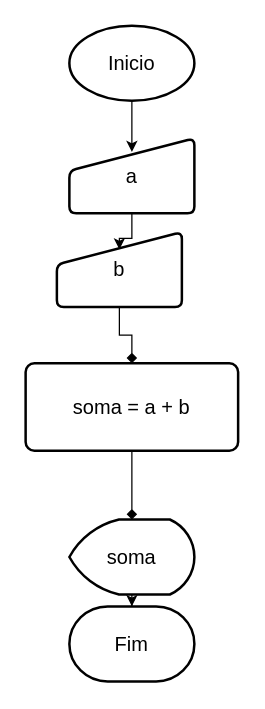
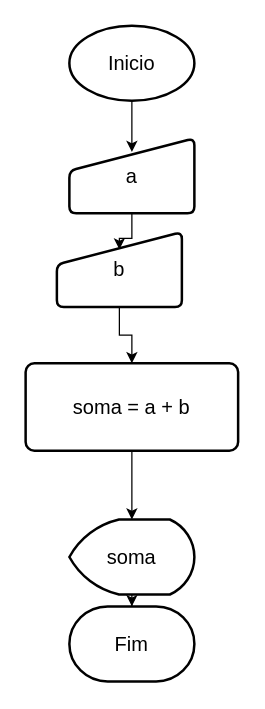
- <mxCell id="6" value="" style="edgeStyle=orthogonalEdgeStyle;rounded=0;orthogonalLoop=1;jettySize=auto;html=1;endArrow=diamond;" edge="1" parent="1" source="7" target="9"><mxGeometry relative="1" as="geometry" /></mxCell>
+ <mxCell id="6" value="" style="edgeStyle=orthogonalEdgeStyle;rounded=0;orthogonalLoop=1;jettySize=auto;html=1;" edge="1" parent="1" source="7" target="9"><mxGeometry relative="1" as="geometry" /></mxCell>
- <mxCell id="8" value="" style="edgeStyle=orthogonalEdgeStyle;rounded=0;orthogonalLoop=1;jettySize=auto;html=1;endArrow=diamond;" edge="1" parent="1" source="9" target="11"><mxGeometry relative="1" as="geometry" /></mxCell>
+ <mxCell id="8" value="" style="edgeStyle=orthogonalEdgeStyle;rounded=0;orthogonalLoop=1;jettySize=auto;html=1;" edge="1" parent="1" source="9" target="11"><mxGeometry relative="1" as="geometry" /></mxCell>
